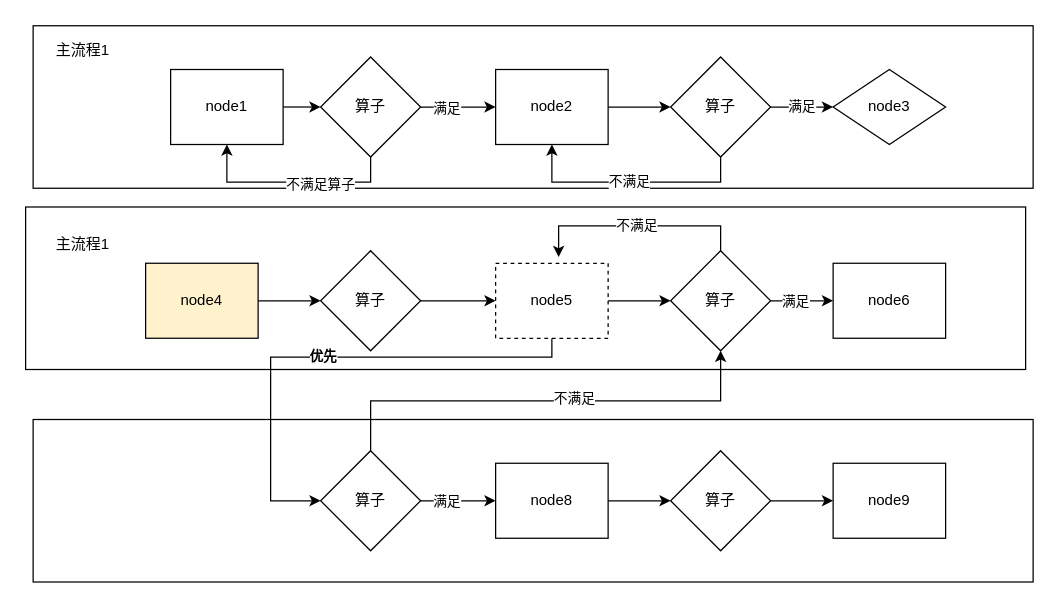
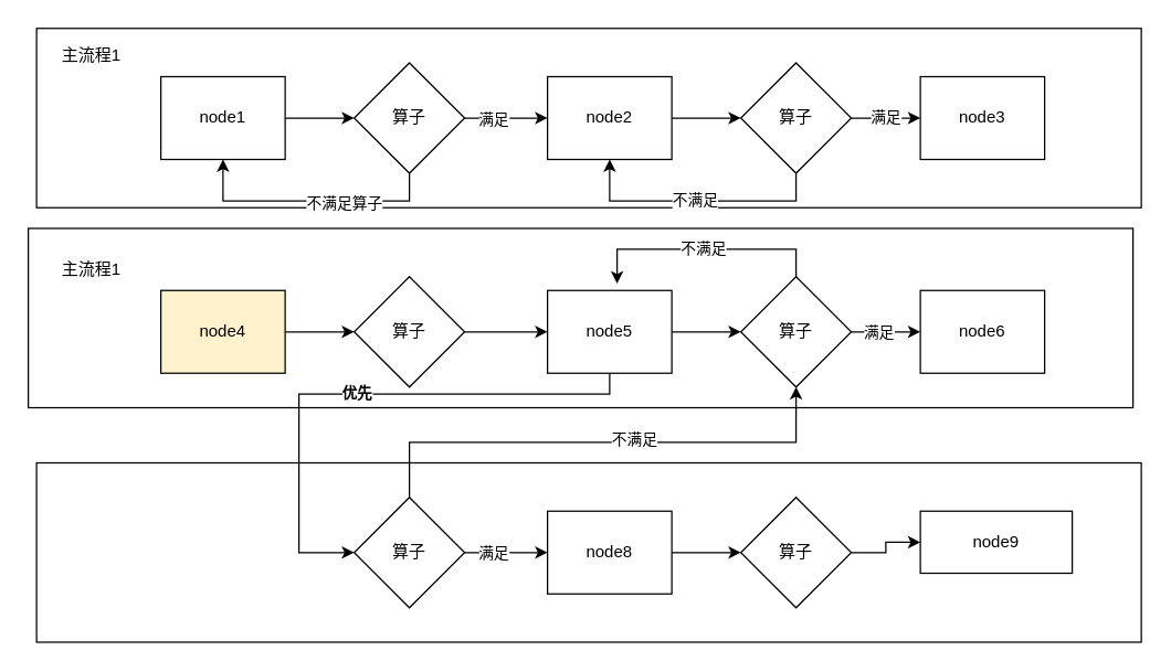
- <mxCell id="5" value="node1" style="rounded=0;whiteSpace=wrap;html=1;" vertex="1" parent="1"><mxGeometry x="136" y="55" width="90" height="60" as="geometry" /></mxCell>
+ <mxCell id="5" value="node1" style="rounded=0;whiteSpace=wrap;html=1;" vertex="1" parent="1"><mxGeometry x="116" y="55" width="90" height="60" as="geometry" /></mxCell>
- <mxCell id="8" value="node3" style="rhombus;whiteSpace=wrap;html=1;" vertex="1" parent="1"><mxGeometry x="666" y="55" width="90" height="60" as="geometry" /></mxCell>
+ <mxCell id="8" value="node3" style="rounded=0;whiteSpace=wrap;html=1;" vertex="1" parent="1"><mxGeometry x="666" y="55" width="90" height="60" as="geometry" /></mxCell>
- <mxCell id="23" value="node5" style="rounded=0;whiteSpace=wrap;html=1;dashed=1;" vertex="1" parent="1"><mxGeometry x="396" y="210" width="90" height="60" as="geometry" /></mxCell>
+ <mxCell id="23" value="node5" style="rounded=0;whiteSpace=wrap;html=1;" vertex="1" parent="1"><mxGeometry x="396" y="210" width="90" height="60" as="geometry" /></mxCell>
- <mxCell id="34" value="node9" style="rounded=0;whiteSpace=wrap;html=1;" vertex="1" parent="1"><mxGeometry x="666" y="370" width="90" height="60" as="geometry" /></mxCell>
+ <mxCell id="34" value="node9" style="rounded=0;whiteSpace=wrap;html=1;" vertex="1" parent="1"><mxGeometry x="666" y="370" width="110" height="45" as="geometry" /></mxCell>
